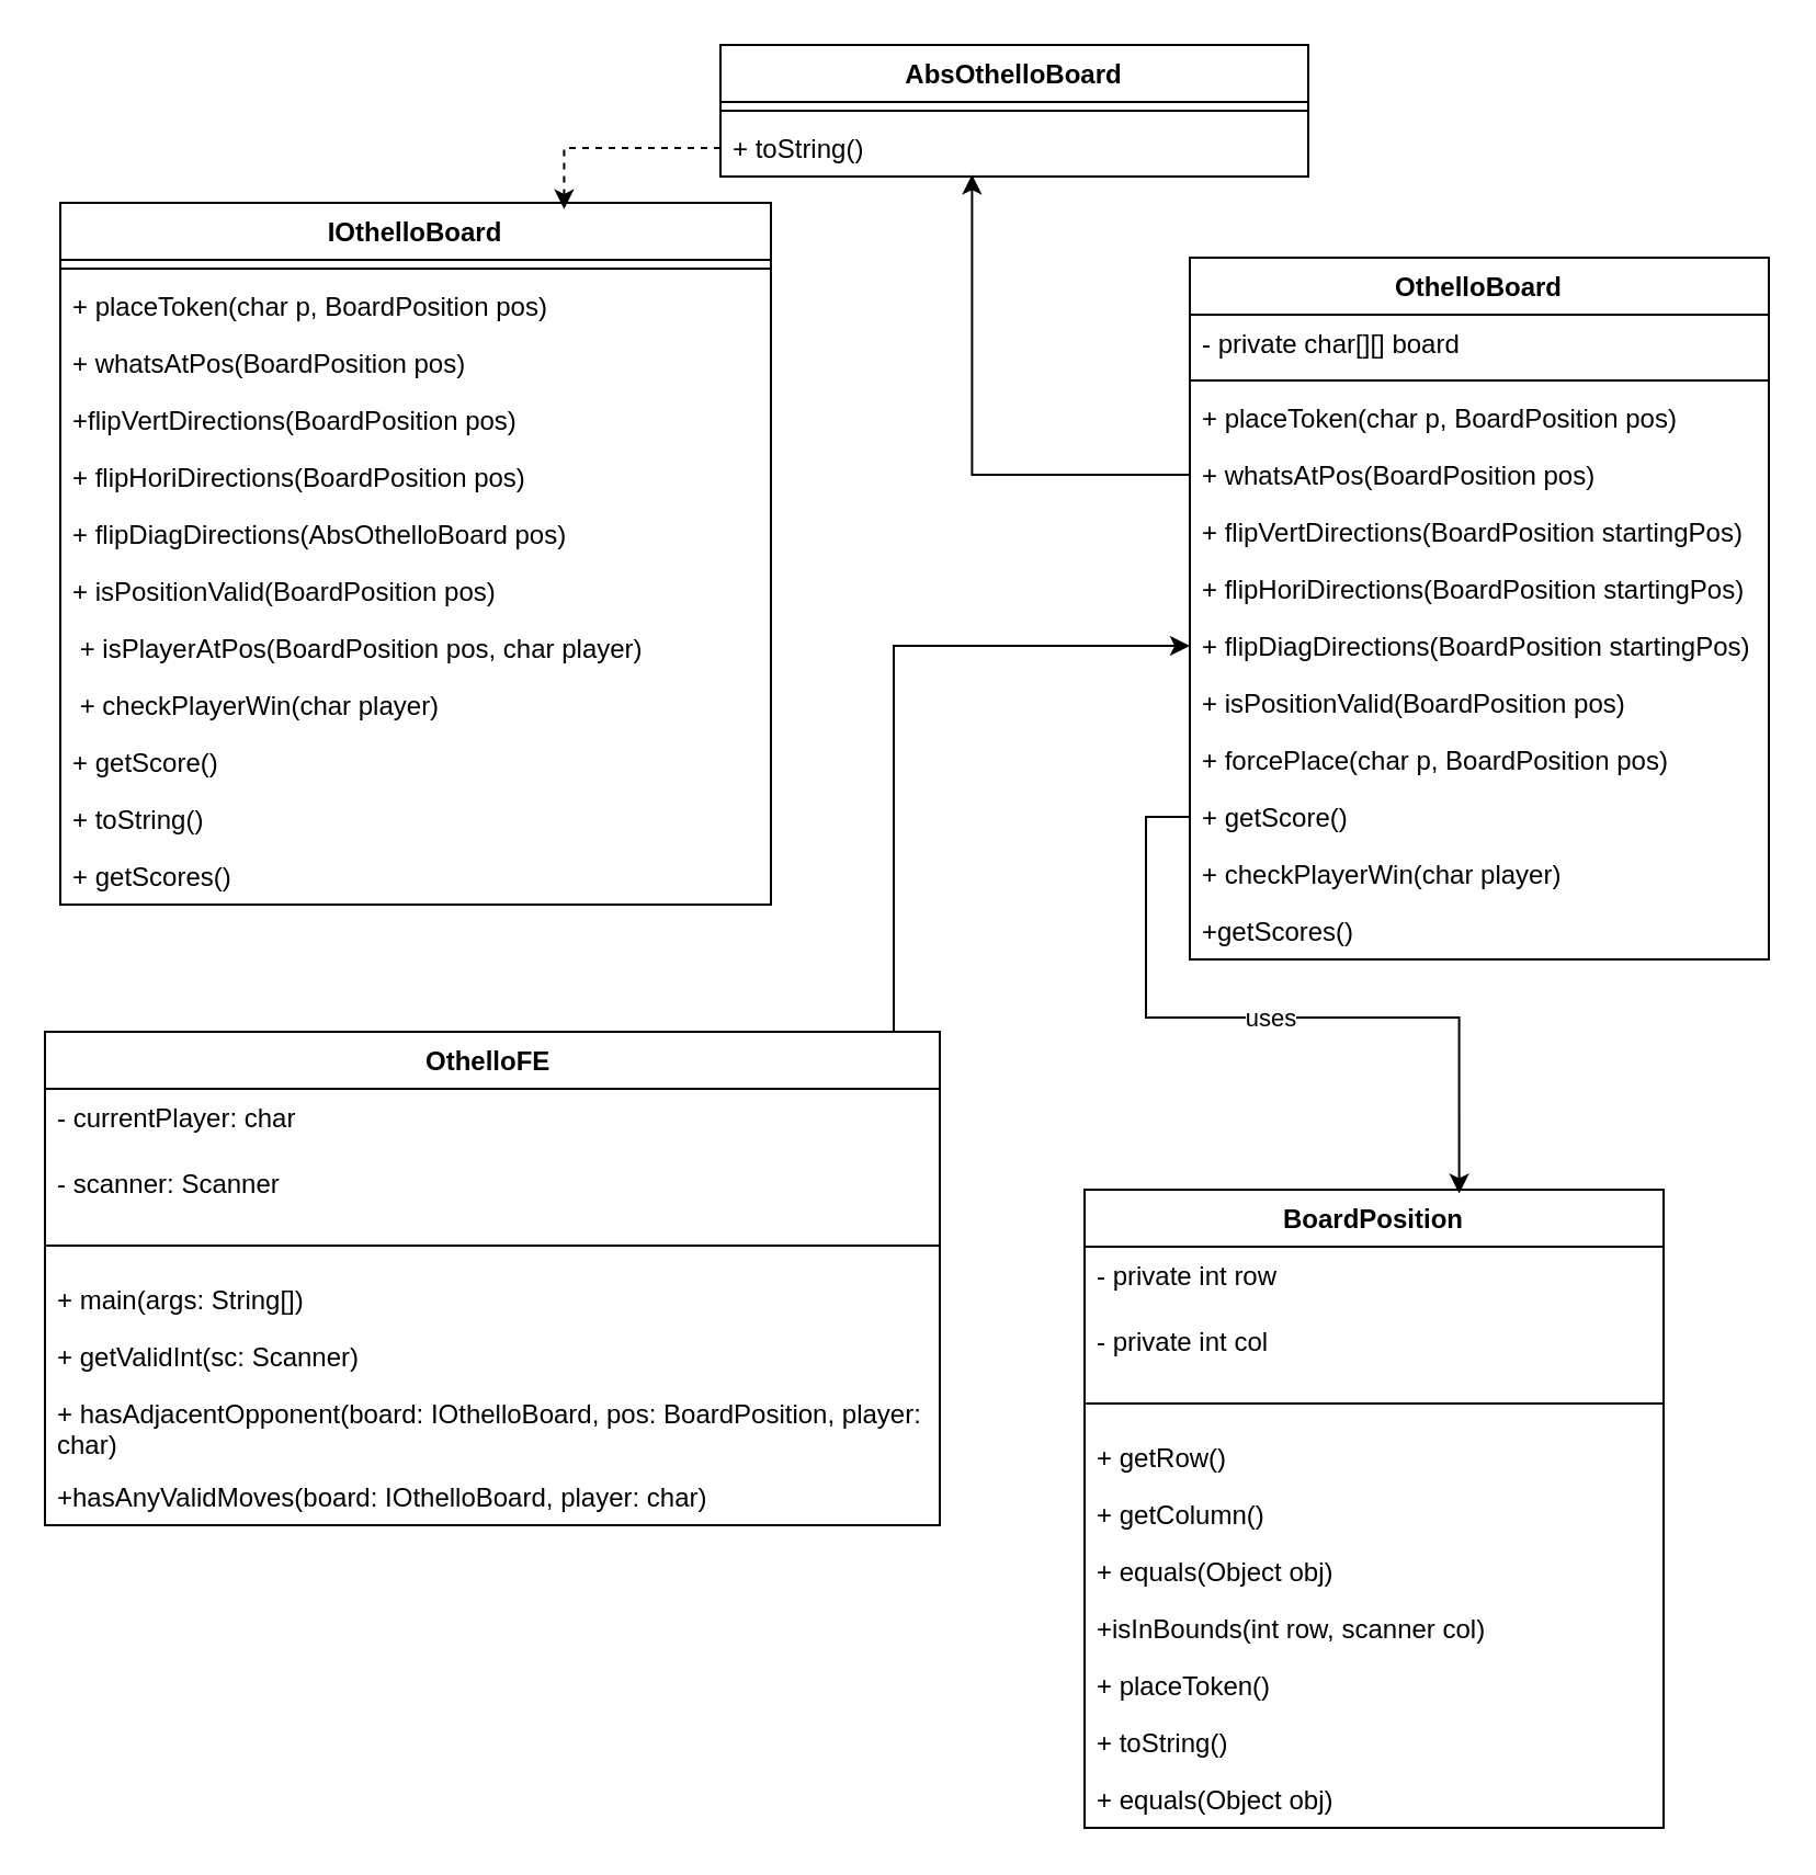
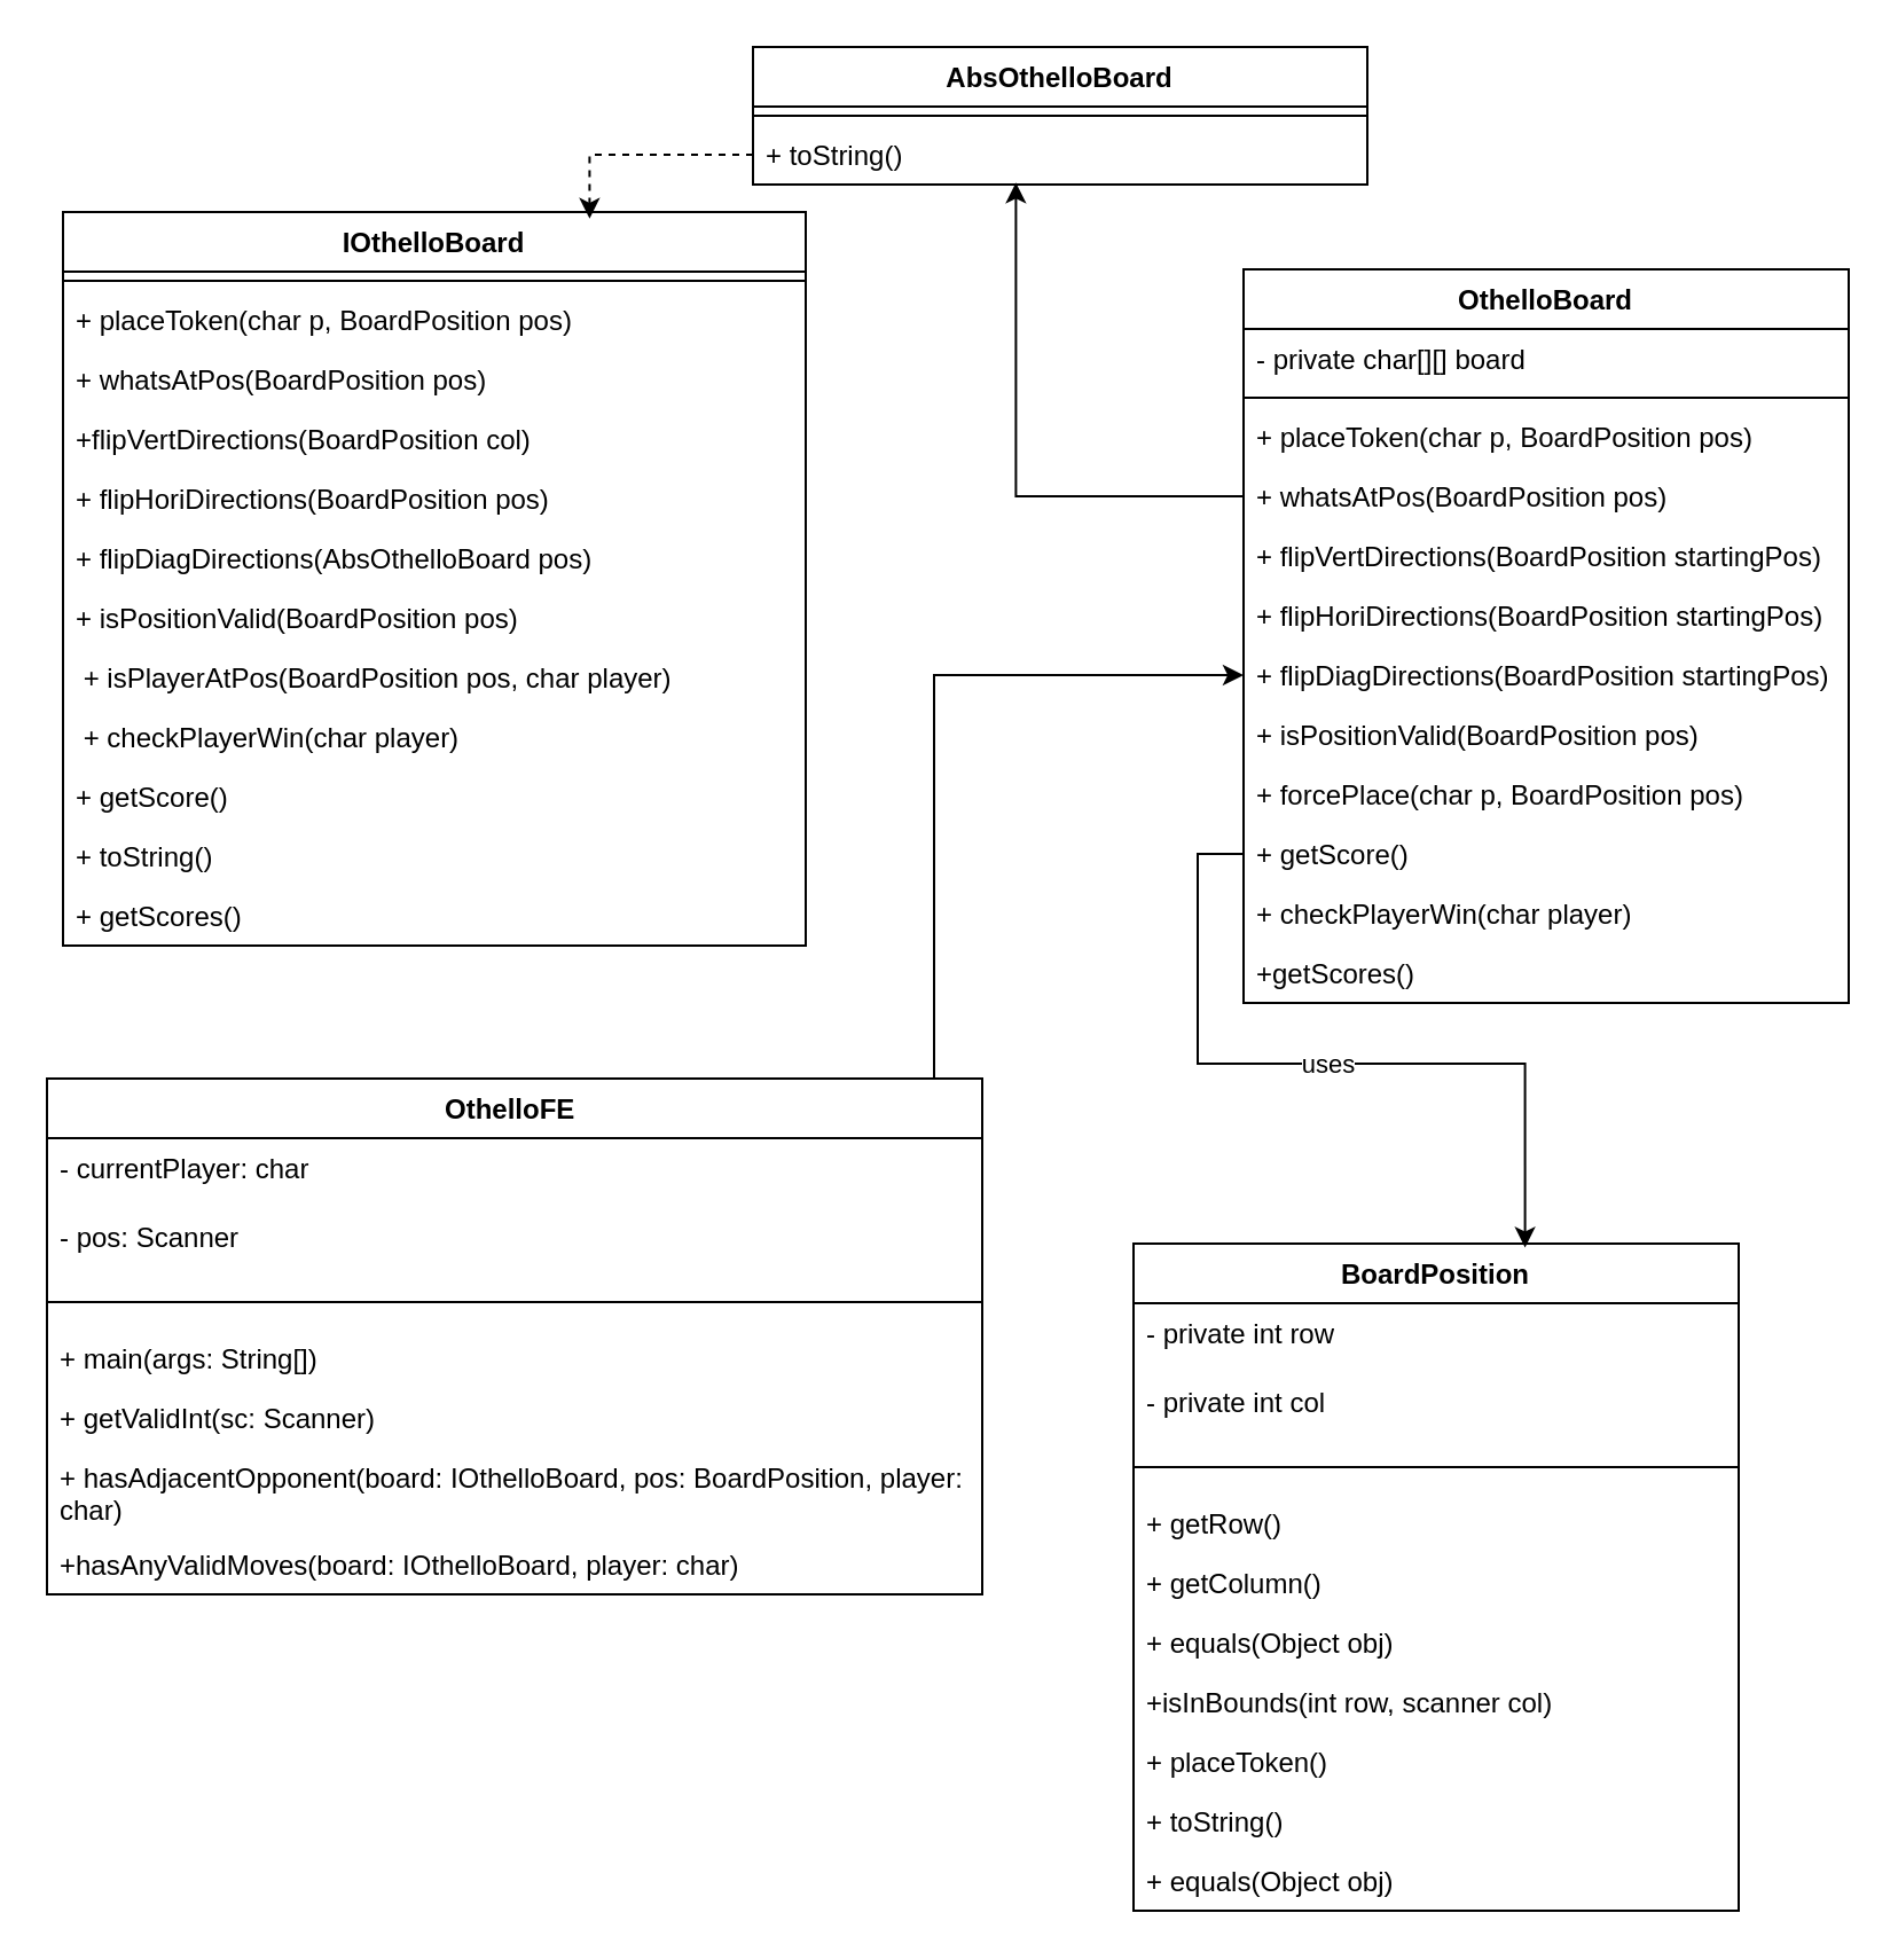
- <mxCell id="6" value="+flipVertDirections(BoardPosition pos)" style="text;strokeColor=none;fillColor=none;align=left;verticalAlign=top;spacingLeft=4;spacingRight=4;overflow=hidden;rotatable=0;points=[[0,0.5],[1,0.5]];portConstraint=eastwest;whiteSpace=wrap;html=1;" vertex="1" parent="2"><mxGeometry y="86" width="324" height="26" as="geometry" /></mxCell>
+ <mxCell id="6" value="+flipVertDirections(BoardPosition col)" style="text;strokeColor=none;fillColor=none;align=left;verticalAlign=top;spacingLeft=4;spacingRight=4;overflow=hidden;rotatable=0;points=[[0,0.5],[1,0.5]];portConstraint=eastwest;whiteSpace=wrap;html=1;" vertex="1" parent="2"><mxGeometry y="86" width="324" height="26" as="geometry" /></mxCell>
- <mxCell id="49" value="- scanner: Scanner&amp;nbsp;" style="text;strokeColor=none;fillColor=none;align=left;verticalAlign=top;spacingLeft=4;spacingRight=4;overflow=hidden;rotatable=0;points=[[0,0.5],[1,0.5]];portConstraint=eastwest;whiteSpace=wrap;html=1;" vertex="1" parent="47"><mxGeometry y="56" width="408" height="30" as="geometry" /></mxCell>
+ <mxCell id="49" value="- pos: Scanner&amp;nbsp;" style="text;strokeColor=none;fillColor=none;align=left;verticalAlign=top;spacingLeft=4;spacingRight=4;overflow=hidden;rotatable=0;points=[[0,0.5],[1,0.5]];portConstraint=eastwest;whiteSpace=wrap;html=1;" vertex="1" parent="47"><mxGeometry y="56" width="408" height="30" as="geometry" /></mxCell>
